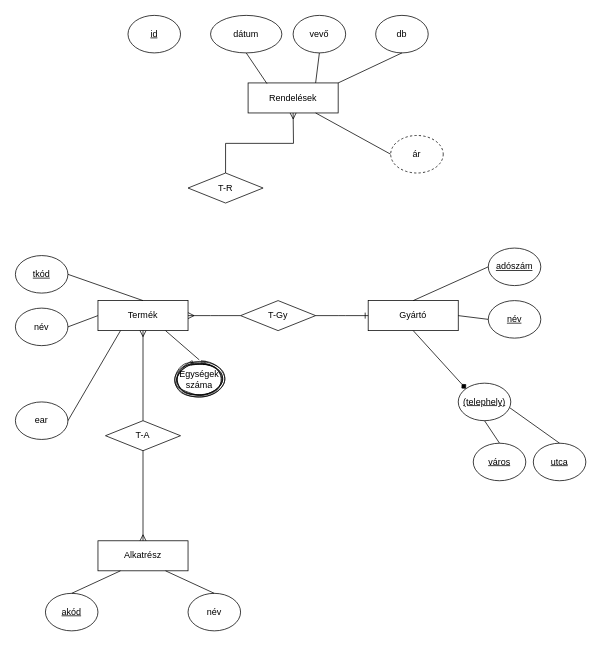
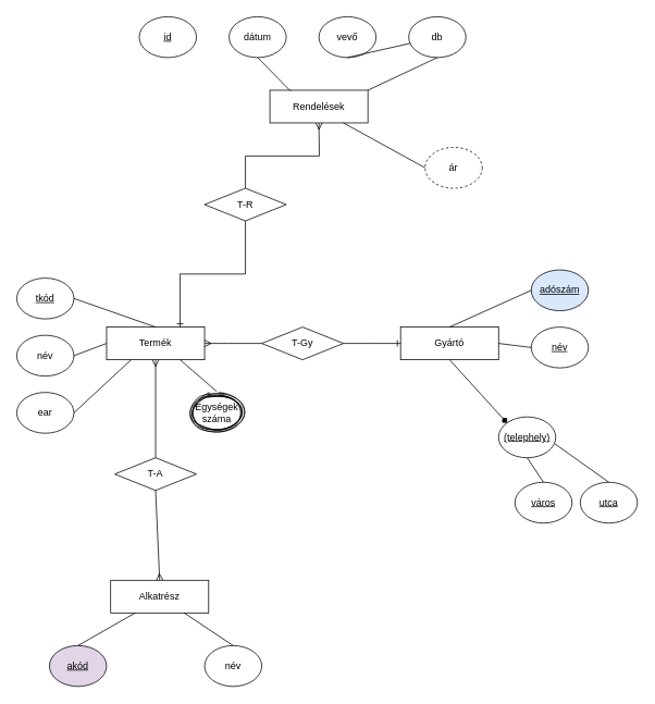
- <mxCell id="38" value="dátum" style="ellipse;whiteSpace=wrap;html=1;verticalAlign=middle;fontStyle=0" vertex="1" parent="1"><mxGeometry x="280" y="20" width="95" height="50" as="geometry" /></mxCell>
+ <mxCell id="38" value="dátum" style="ellipse;whiteSpace=wrap;html=1;verticalAlign=middle;fontStyle=0" vertex="1" parent="1"><mxGeometry x="280" y="20" width="70" height="50" as="geometry" /></mxCell>
- <mxCell id="42" value="" style="endArrow=none;html=1;rounded=0;entryX=0.75;entryY=0;entryDx=0;entryDy=0;exitX=0.5;exitY=1;exitDx=0;exitDy=0;" edge="1" parent="1" source="39" target="33"><mxGeometry relative="1" as="geometry"><mxPoint x="190" y="50" as="sourcePoint" /><mxPoint x="350" y="50" as="targetPoint" /></mxGeometry></mxCell>
+ <mxCell id="42" value="" style="endArrow=none;html=1;rounded=0;exitX=0.5;exitY=1;exitDx=0;exitDy=0;" edge="1" parent="1" source="39" target="40"><mxGeometry relative="1" as="geometry"><mxPoint x="190" y="50" as="sourcePoint" /><mxPoint x="350" y="50" as="targetPoint" /></mxGeometry></mxCell>
+ <mxCell id="35" value="" style="fontSize=12;html=1;endArrow=ERone;endFill=1;rounded=0;exitX=0.5;exitY=1;exitDx=0;exitDy=0;entryX=0.75;entryY=0;entryDx=0;entryDy=0;edgeStyle=orthogonalEdgeStyle;" edge="1" parent="1" source="34" target="2"><mxGeometry width="100" height="100" relative="1" as="geometry"><mxPoint x="410" y="290" as="sourcePoint" /><mxPoint x="510" y="190" as="targetPoint" /></mxGeometry></mxCell>
- <mxCell id="12" value="adószám" style="ellipse;whiteSpace=wrap;html=1;verticalAlign=middle;fontStyle=4" vertex="1" parent="1"><mxGeometry x="650" y="330" width="70" height="50" as="geometry" /></mxCell>
+ <mxCell id="12" value="adószám" style="ellipse;whiteSpace=wrap;html=1;verticalAlign=middle;fontStyle=4;fillColor=#dae8fc;" vertex="1" parent="1"><mxGeometry x="650" y="330" width="70" height="50" as="geometry" /></mxCell>
- <mxCell id="8" value="ear" style="ellipse;whiteSpace=wrap;html=1;" vertex="1" parent="1"><mxGeometry x="20" y="535" width="70" height="50" as="geometry" /></mxCell>
+ <mxCell id="8" value="ear" style="ellipse;whiteSpace=wrap;html=1;" vertex="1" parent="1"><mxGeometry x="20" y="480" width="70" height="50" as="geometry" /></mxCell>
- <mxCell id="24" value="Alkatrész" style="rounded=0;whiteSpace=wrap;html=1;" vertex="1" parent="1"><mxGeometry x="130" y="720" width="120" height="40" as="geometry" /></mxCell>
+ <mxCell id="24" value="Alkatrész" style="rounded=0;whiteSpace=wrap;html=1;" vertex="1" parent="1"><mxGeometry x="135" y="710" width="120" height="40" as="geometry" /></mxCell>
- <mxCell id="27" value="akód" style="ellipse;whiteSpace=wrap;html=1;fontStyle=4" vertex="1" parent="1"><mxGeometry x="60" y="790" width="70" height="50" as="geometry" /></mxCell>
+ <mxCell id="27" value="akód" style="ellipse;whiteSpace=wrap;html=1;fontStyle=4;fillColor=#e1d5e7;" vertex="1" parent="1"><mxGeometry x="60" y="790" width="70" height="50" as="geometry" /></mxCell>
